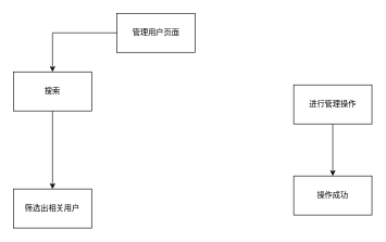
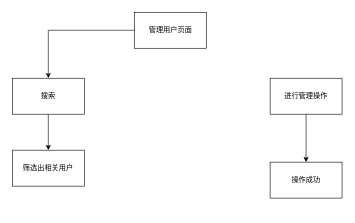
- <mxCell id="3" value="管理用户页面" style="rounded=0;whiteSpace=wrap;html=1;" vertex="1" parent="1"><mxGeometry x="179" y="20" width="120" height="60" as="geometry" /></mxCell>
+ <mxCell id="3" value="管理用户页面" style="rounded=0;whiteSpace=wrap;html=1;" vertex="1" parent="1"><mxGeometry x="224" y="20" width="120" height="60" as="geometry" /></mxCell>
- <mxCell id="5" value="搜索" style="rounded=0;whiteSpace=wrap;html=1;" vertex="1" parent="1"><mxGeometry x="20" y="110" width="120" height="60" as="geometry" /></mxCell>
+ <mxCell id="5" value="搜索" style="rounded=0;whiteSpace=wrap;html=1;" vertex="1" parent="1"><mxGeometry x="20" y="130" width="120" height="60" as="geometry" /></mxCell>
- <mxCell id="6" value="筛选出相关用户" style="rounded=0;whiteSpace=wrap;html=1;" vertex="1" parent="1"><mxGeometry x="20" y="290" width="120" height="60" as="geometry" /></mxCell>
+ <mxCell id="6" value="筛选出相关用户" style="rounded=0;whiteSpace=wrap;html=1;" vertex="1" parent="1"><mxGeometry x="20" y="250" width="120" height="60" as="geometry" /></mxCell>
